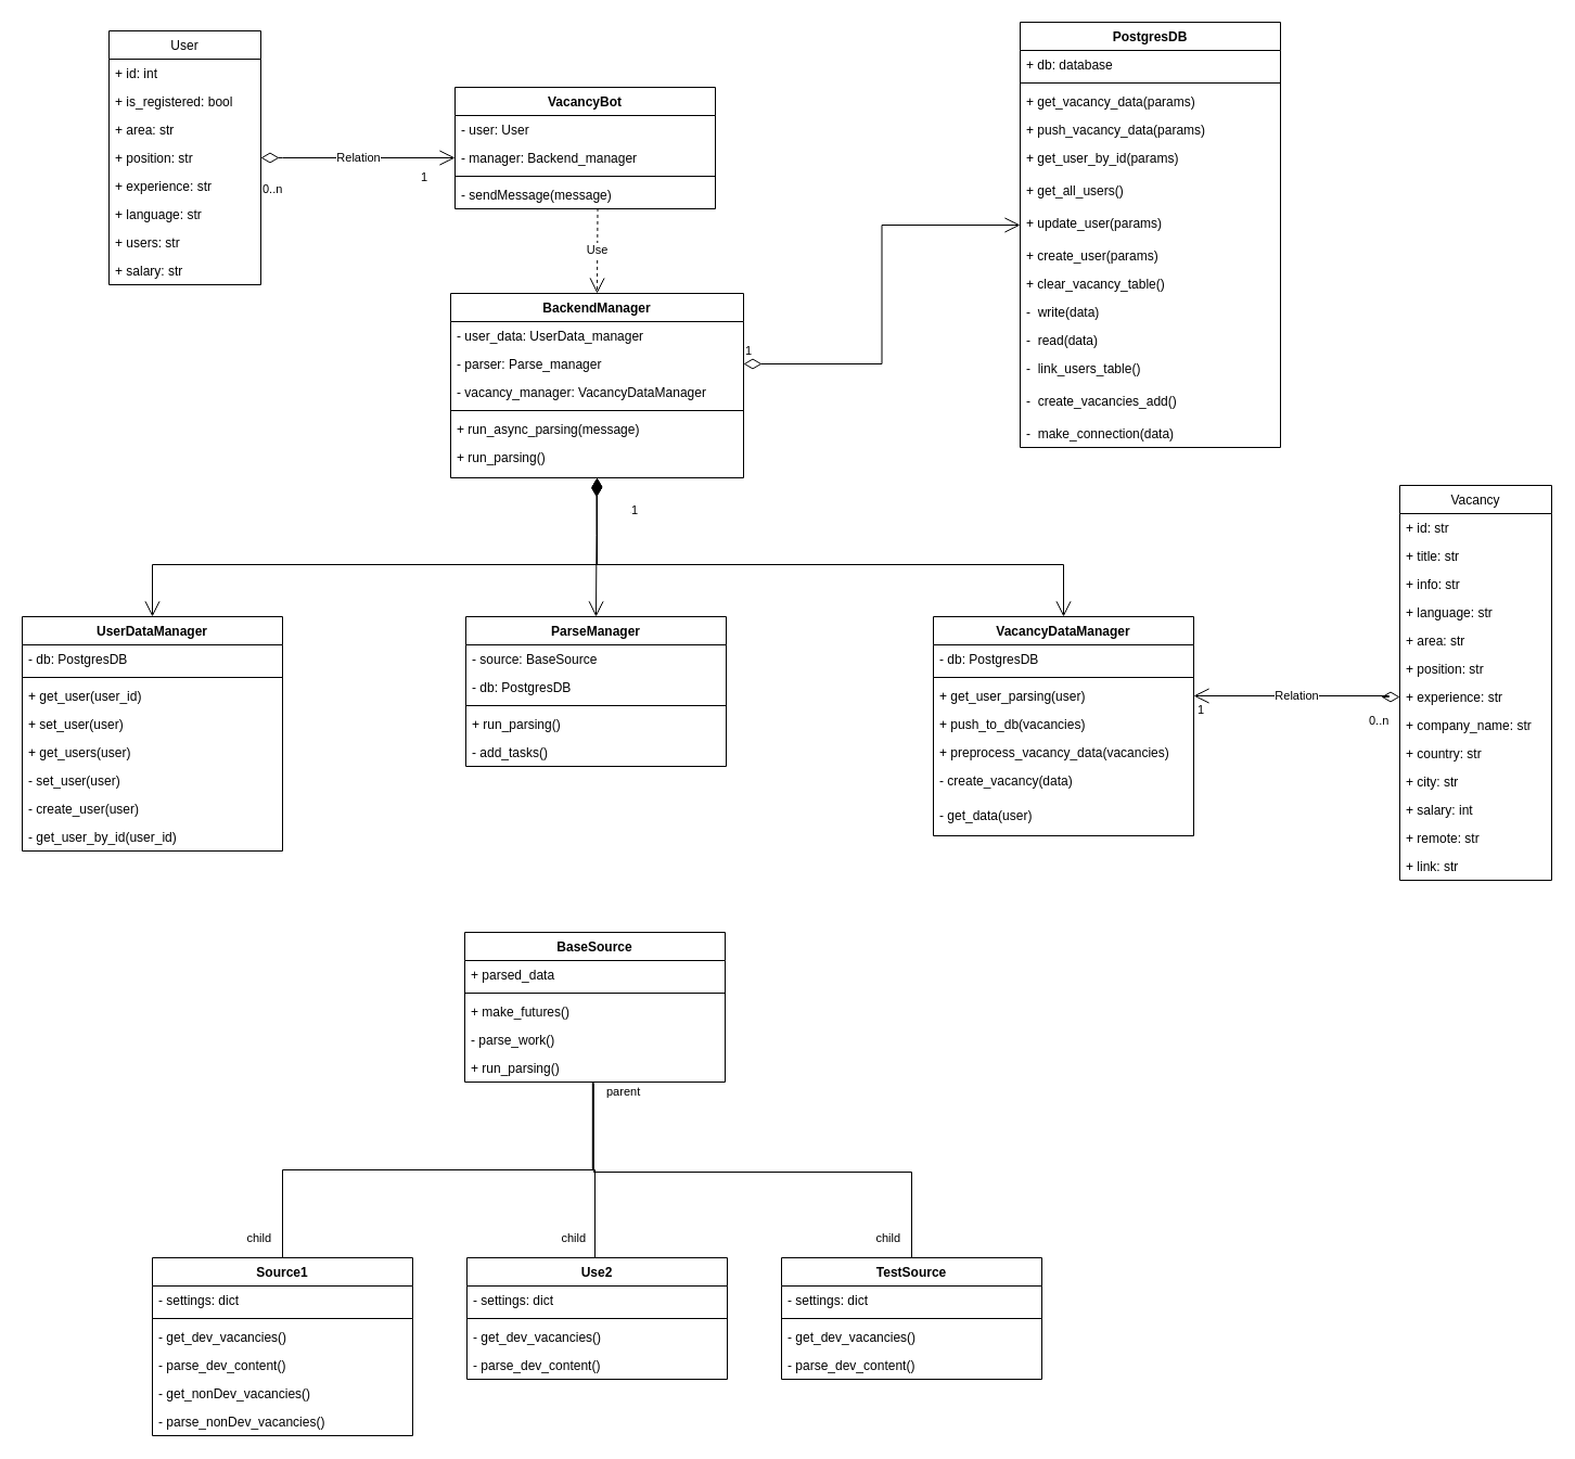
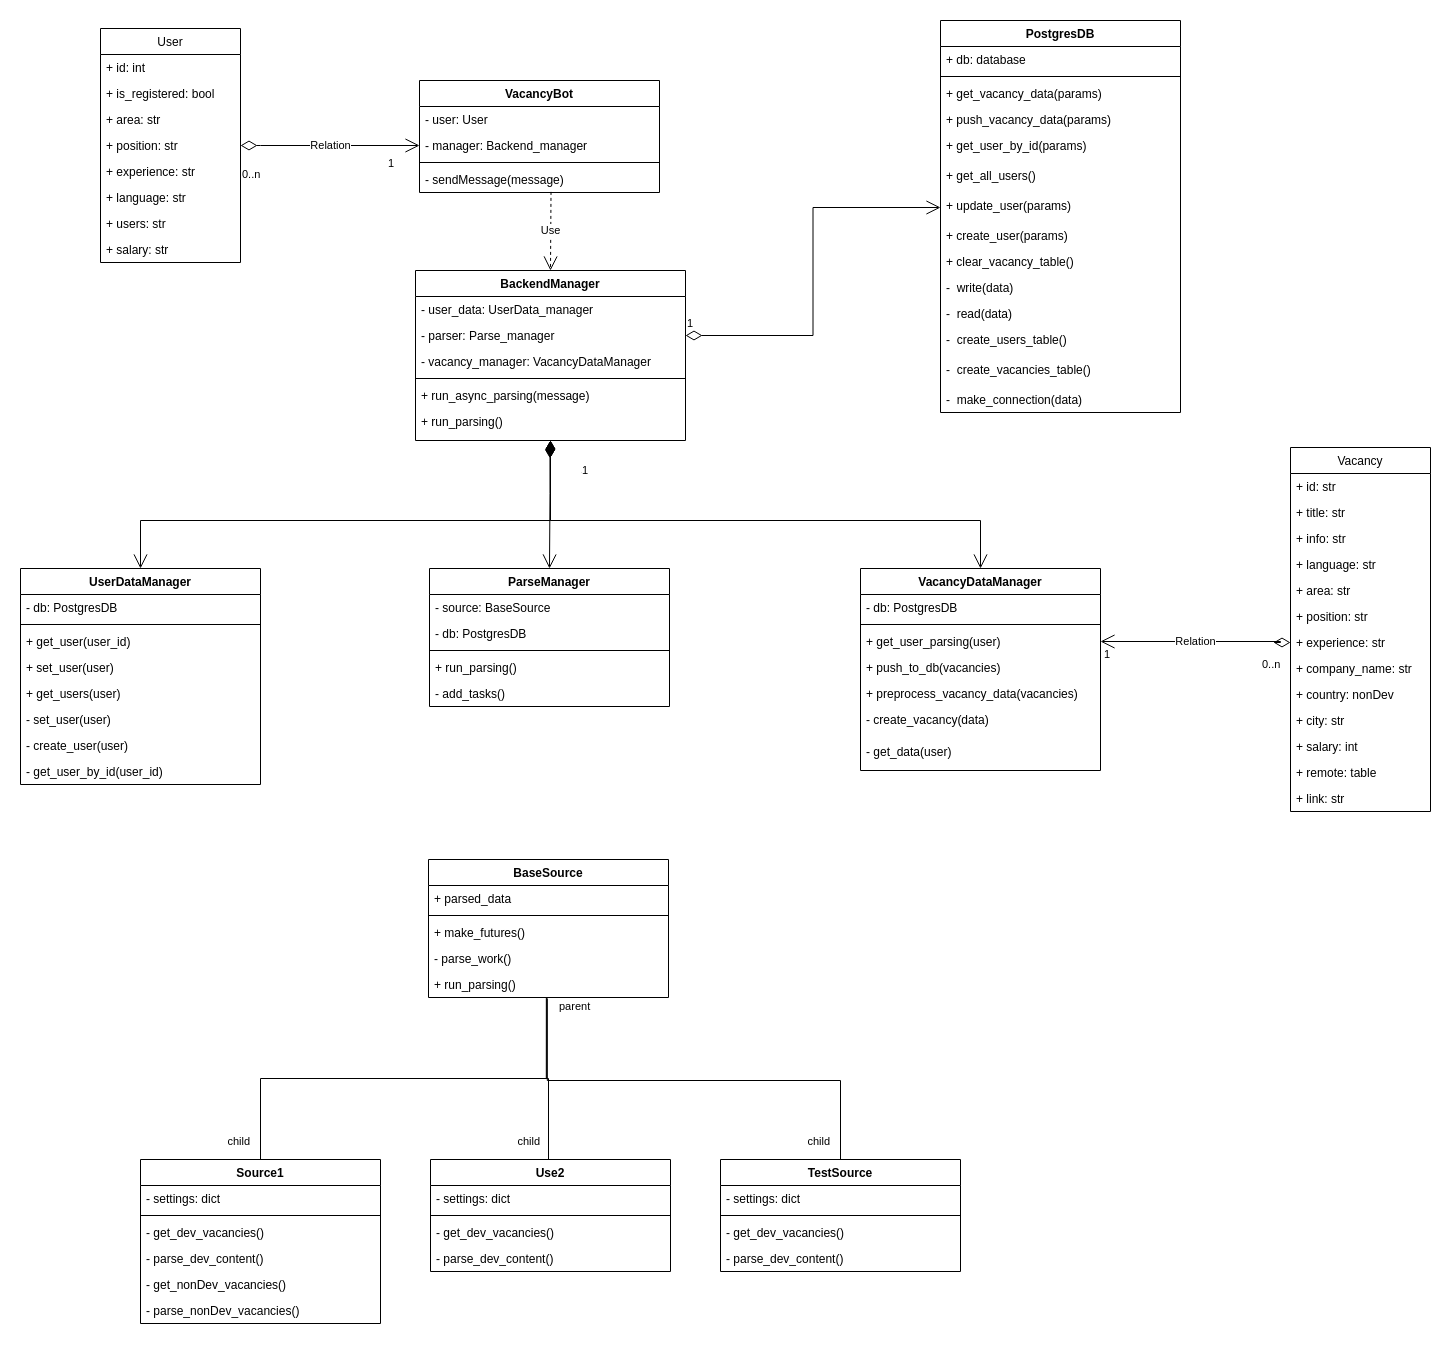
- <mxCell id="72" value="-  link_users_table()&#10;" style="text;strokeColor=none;fillColor=none;align=left;verticalAlign=top;spacingLeft=4;spacingRight=4;overflow=hidden;rotatable=0;points=[[0,0.5],[1,0.5]];portConstraint=eastwest;" vertex="1" parent="60"><mxGeometry y="306" width="240" height="30" as="geometry" /></mxCell>
+ <mxCell id="72" value="-  create_users_table()&#10;" style="text;strokeColor=none;fillColor=none;align=left;verticalAlign=top;spacingLeft=4;spacingRight=4;overflow=hidden;rotatable=0;points=[[0,0.5],[1,0.5]];portConstraint=eastwest;" vertex="1" parent="60"><mxGeometry y="306" width="240" height="30" as="geometry" /></mxCell>
- <mxCell id="73" value="-  create_vacancies_add()&#10;" style="text;strokeColor=none;fillColor=none;align=left;verticalAlign=top;spacingLeft=4;spacingRight=4;overflow=hidden;rotatable=0;points=[[0,0.5],[1,0.5]];portConstraint=eastwest;" vertex="1" parent="60"><mxGeometry y="336" width="240" height="30" as="geometry" /></mxCell>
+ <mxCell id="73" value="-  create_vacancies_table()&#10;" style="text;strokeColor=none;fillColor=none;align=left;verticalAlign=top;spacingLeft=4;spacingRight=4;overflow=hidden;rotatable=0;points=[[0,0.5],[1,0.5]];portConstraint=eastwest;" vertex="1" parent="60"><mxGeometry y="336" width="240" height="30" as="geometry" /></mxCell>
- <mxCell id="11" value="+ country: str" style="text;strokeColor=none;fillColor=none;align=left;verticalAlign=top;spacingLeft=4;spacingRight=4;overflow=hidden;rotatable=0;points=[[0,0.5],[1,0.5]];portConstraint=eastwest;" vertex="1" parent="2"><mxGeometry y="234" width="140" height="26" as="geometry" /></mxCell>
+ <mxCell id="11" value="+ country: nonDev" style="text;strokeColor=none;fillColor=none;align=left;verticalAlign=top;spacingLeft=4;spacingRight=4;overflow=hidden;rotatable=0;points=[[0,0.5],[1,0.5]];portConstraint=eastwest;" vertex="1" parent="2"><mxGeometry y="234" width="140" height="26" as="geometry" /></mxCell>
- <mxCell id="14" value="+ remote: str" style="text;strokeColor=none;fillColor=none;align=left;verticalAlign=top;spacingLeft=4;spacingRight=4;overflow=hidden;rotatable=0;points=[[0,0.5],[1,0.5]];portConstraint=eastwest;" parent="2" vertex="1"><mxGeometry y="312" width="140" height="26" as="geometry" /></mxCell>
+ <mxCell id="14" value="+ remote: table" style="text;strokeColor=none;fillColor=none;align=left;verticalAlign=top;spacingLeft=4;spacingRight=4;overflow=hidden;rotatable=0;points=[[0,0.5],[1,0.5]];portConstraint=eastwest;" parent="2" vertex="1"><mxGeometry y="312" width="140" height="26" as="geometry" /></mxCell>
